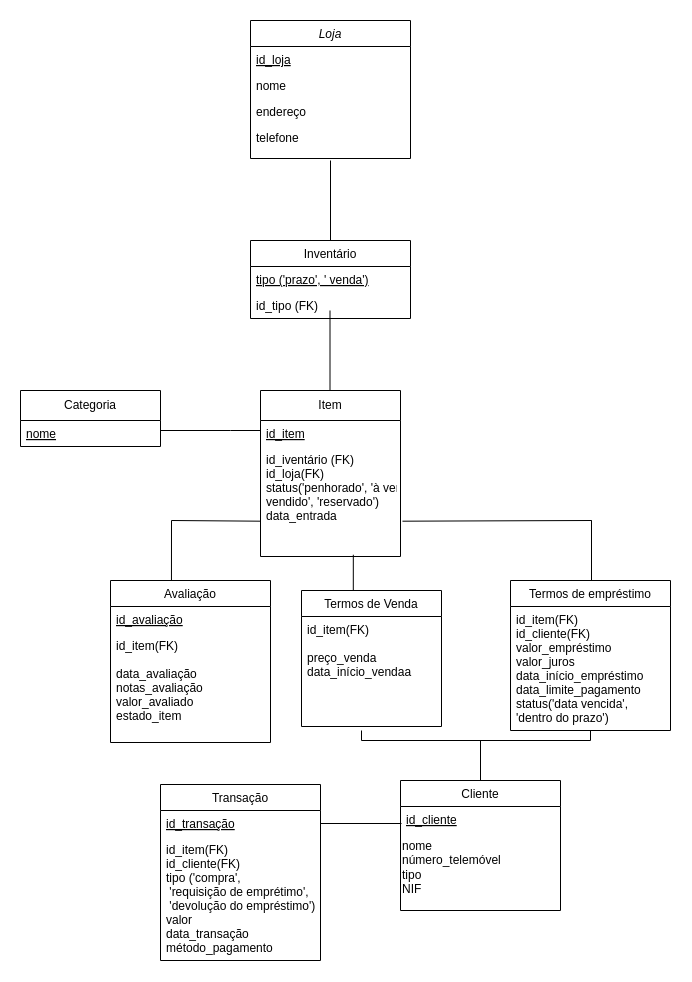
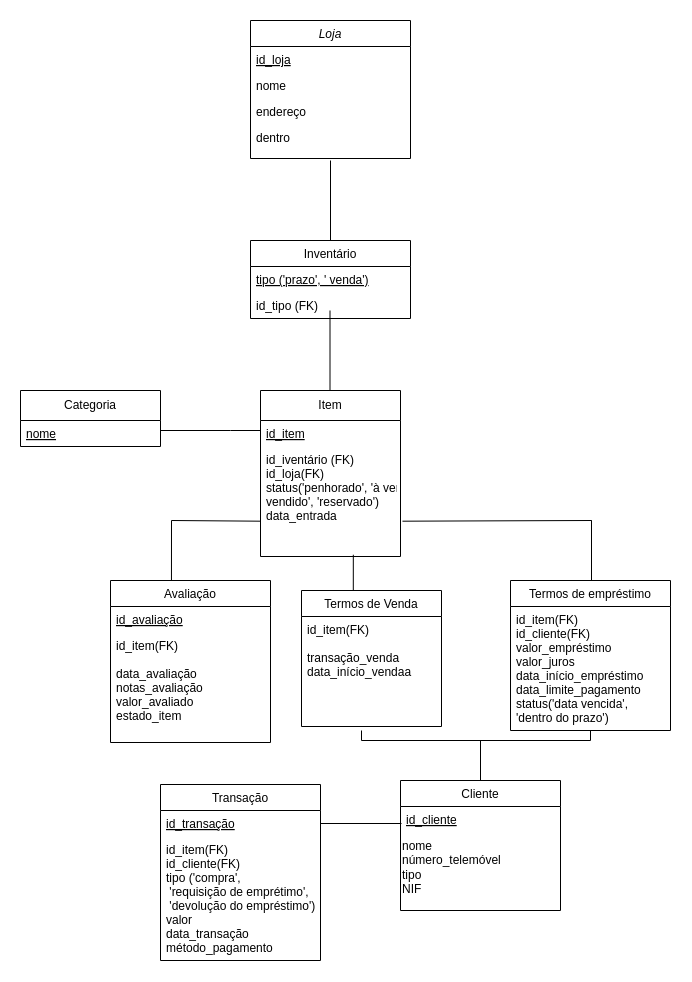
- <mxCell id="6" value="telefone" style="text;align=left;verticalAlign=top;spacingLeft=4;spacingRight=4;overflow=hidden;rotatable=0;points=[[0,0.5],[1,0.5]];portConstraint=eastwest;" vertex="1" parent="2"><mxGeometry y="104" width="160" height="26" as="geometry" /></mxCell>
+ <mxCell id="6" value="dentro" style="text;align=left;verticalAlign=top;spacingLeft=4;spacingRight=4;overflow=hidden;rotatable=0;points=[[0,0.5],[1,0.5]];portConstraint=eastwest;" vertex="1" parent="2"><mxGeometry y="104" width="160" height="26" as="geometry" /></mxCell>
- <mxCell id="32" value="id_item(FK)&#10;&#10;preço_venda&#10;data_início_vendaa&#10;" style="text;align=left;verticalAlign=top;spacingLeft=4;spacingRight=4;overflow=hidden;rotatable=0;points=[[0,0.5],[1,0.5]];portConstraint=eastwest;fontStyle=0" vertex="1" parent="31"><mxGeometry y="26" width="140" height="110" as="geometry" /></mxCell>
+ <mxCell id="32" value="id_item(FK)&#10;&#10;transação_venda&#10;data_início_vendaa&#10;" style="text;align=left;verticalAlign=top;spacingLeft=4;spacingRight=4;overflow=hidden;rotatable=0;points=[[0,0.5],[1,0.5]];portConstraint=eastwest;fontStyle=0" vertex="1" parent="31"><mxGeometry y="26" width="140" height="110" as="geometry" /></mxCell>
